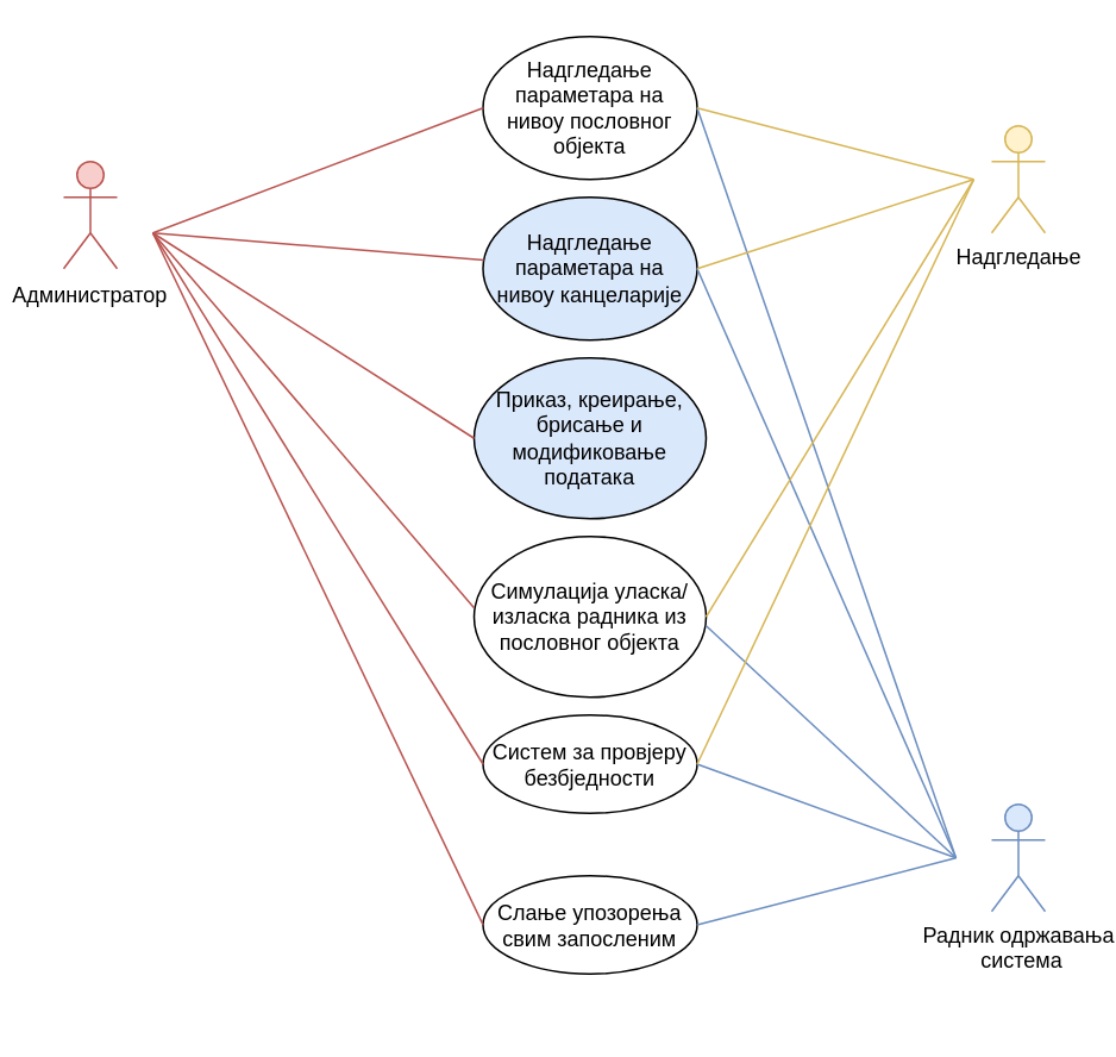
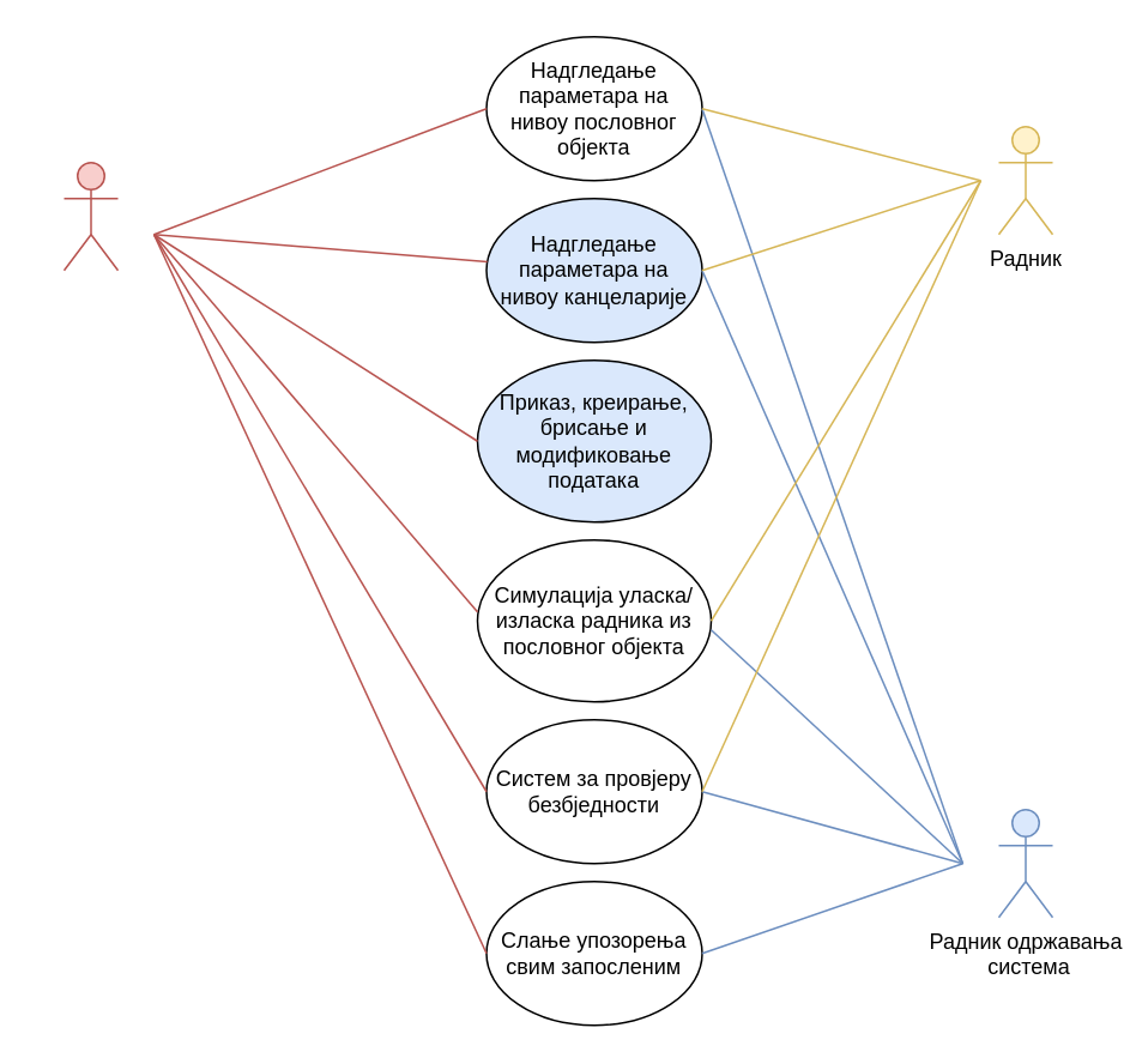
- <mxCell id="22" value="Надгледање" style="shape=umlActor;verticalLabelPosition=bottom;verticalAlign=top;html=1;outlineConnect=0;fillColor=#fff2cc;strokeColor=#d6b656;" vertex="1" parent="1"><mxGeometry x="555" y="70" width="30" height="60" as="geometry" /></mxCell>
+ <mxCell id="22" value="Радник" style="shape=umlActor;verticalLabelPosition=bottom;verticalAlign=top;html=1;outlineConnect=0;fillColor=#fff2cc;strokeColor=#d6b656;" vertex="1" parent="1"><mxGeometry x="555" y="70" width="30" height="60" as="geometry" /></mxCell>
- <mxCell id="3" value="Администратор" style="text;html=1;strokeColor=none;fillColor=none;align=center;verticalAlign=middle;whiteSpace=wrap;rounded=0;" vertex="1" parent="1"><mxGeometry x="20" y="150" width="60" height="30" as="geometry" /></mxCell>
- <mxCell id="7" value="Систем за провјеру безбједности" style="ellipse;whiteSpace=wrap;html=1;" vertex="1" parent="1"><mxGeometry x="270" y="400" width="120" height="55" as="geometry" /></mxCell>
+ <mxCell id="7" value="Систем за провјеру безбједности" style="ellipse;whiteSpace=wrap;html=1;" vertex="1" parent="1"><mxGeometry x="270" y="400" width="120" height="80" as="geometry" /></mxCell>
- <mxCell id="8" value="Слање упозорења свим запосленим" style="ellipse;whiteSpace=wrap;html=1;" vertex="1" parent="1"><mxGeometry x="270" y="490" width="120" height="55" as="geometry" /></mxCell>
+ <mxCell id="8" value="Слање упозорења свим запосленим" style="ellipse;whiteSpace=wrap;html=1;" vertex="1" parent="1"><mxGeometry x="270" y="490" width="120" height="80" as="geometry" /></mxCell>
